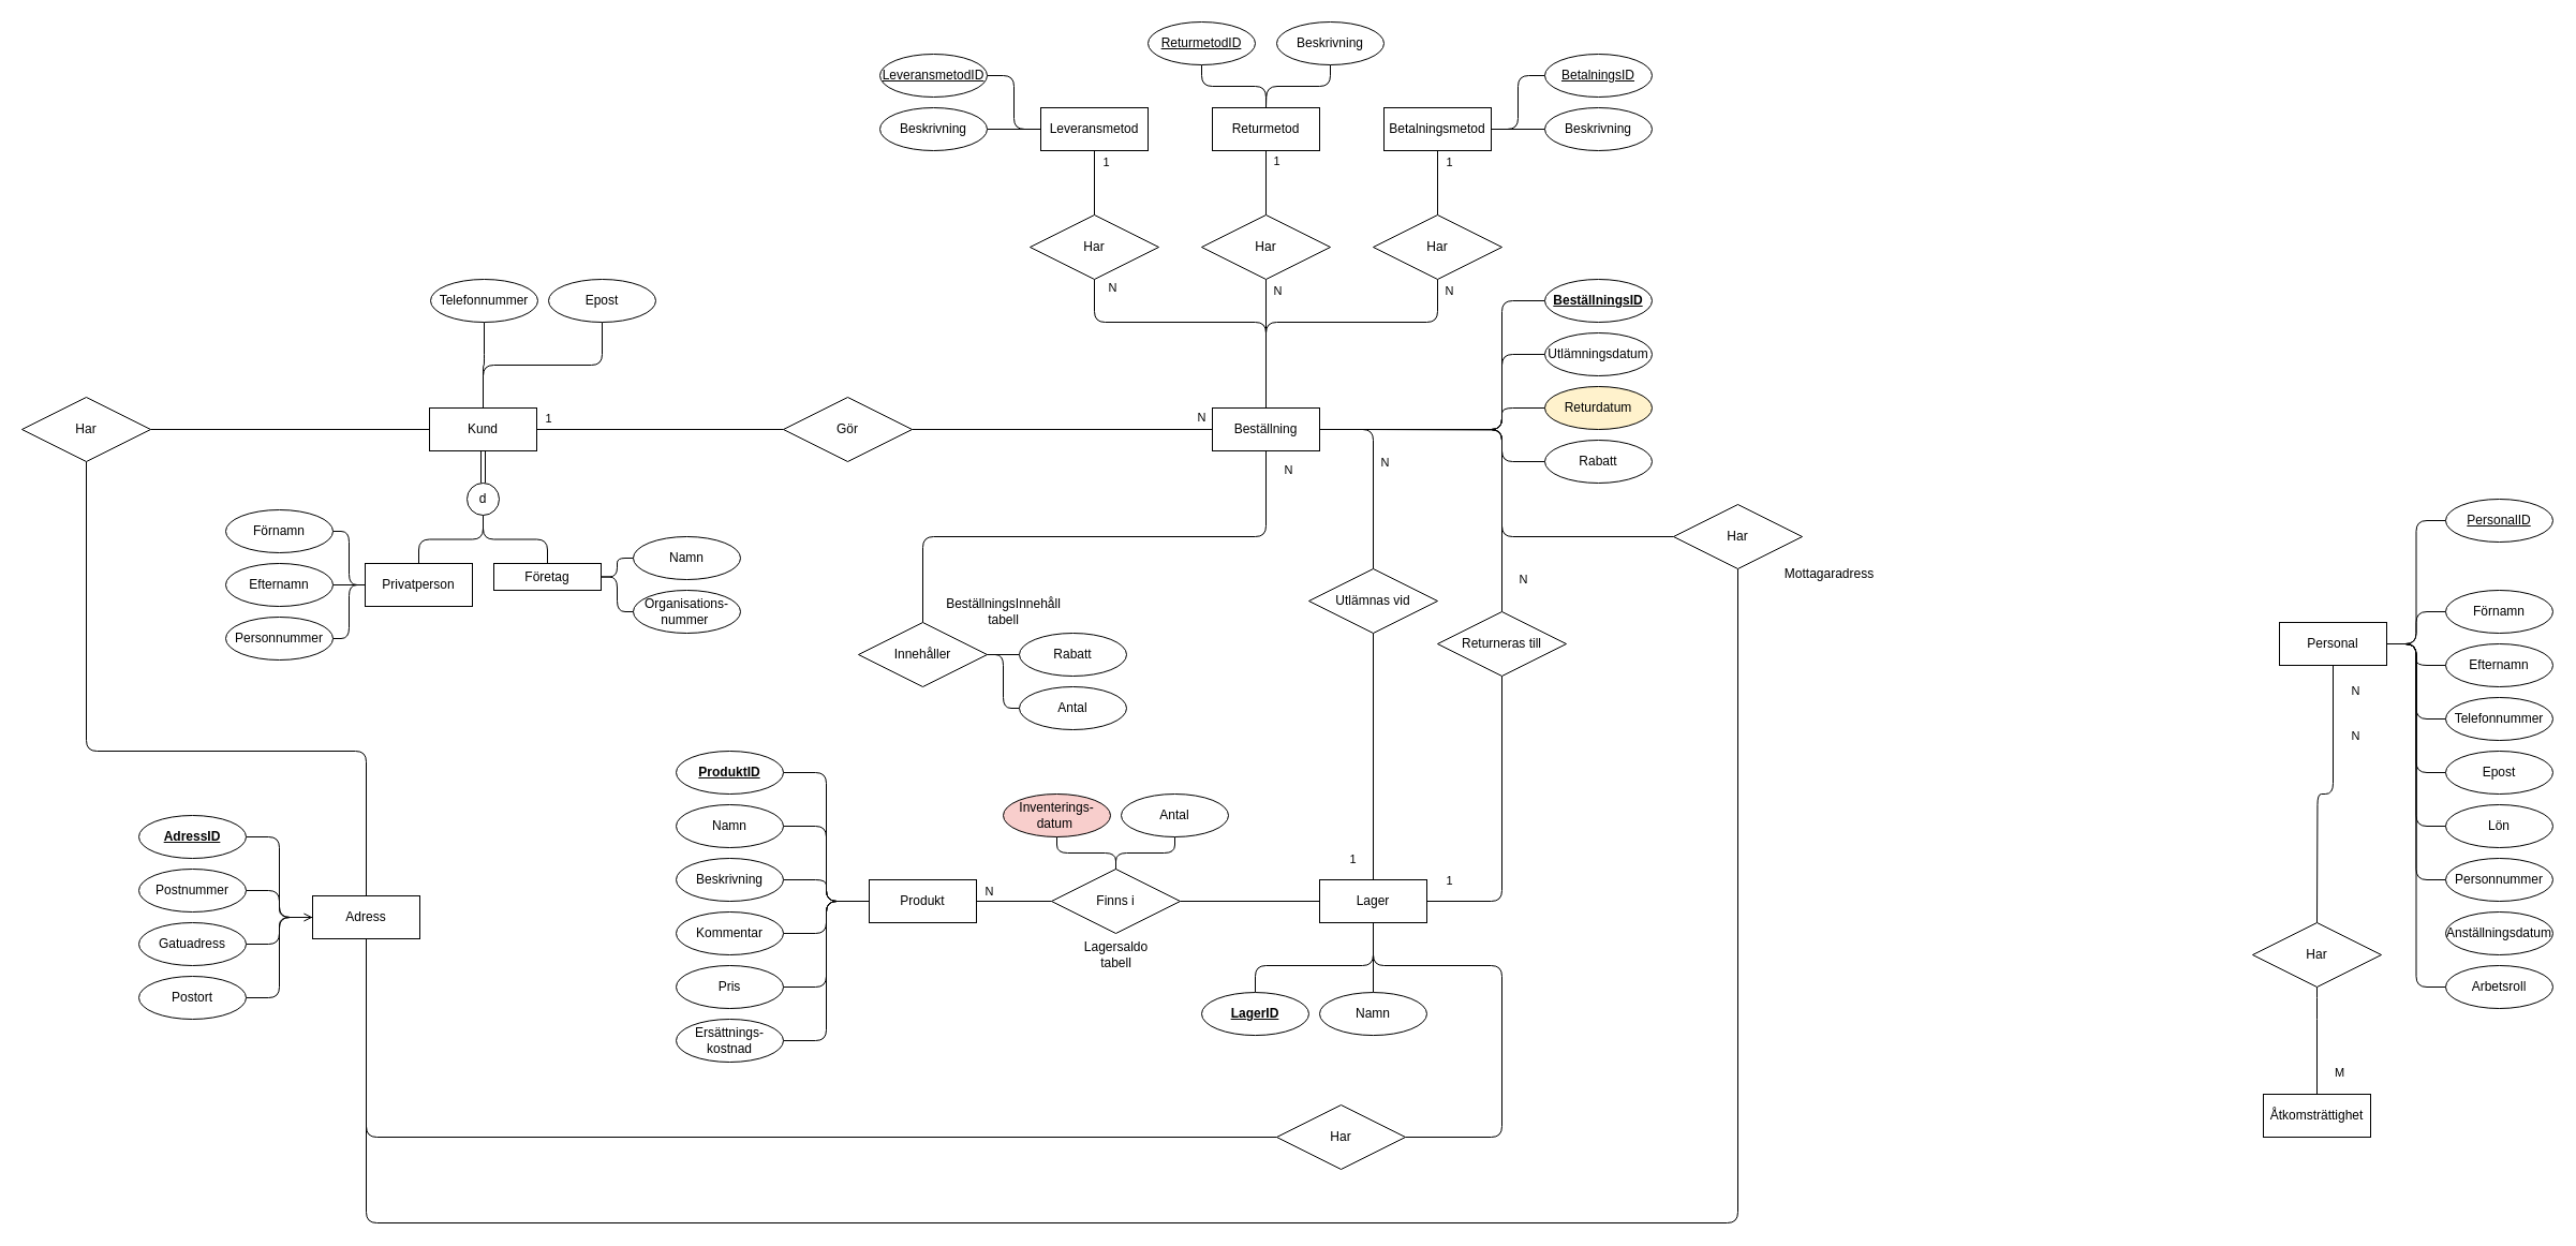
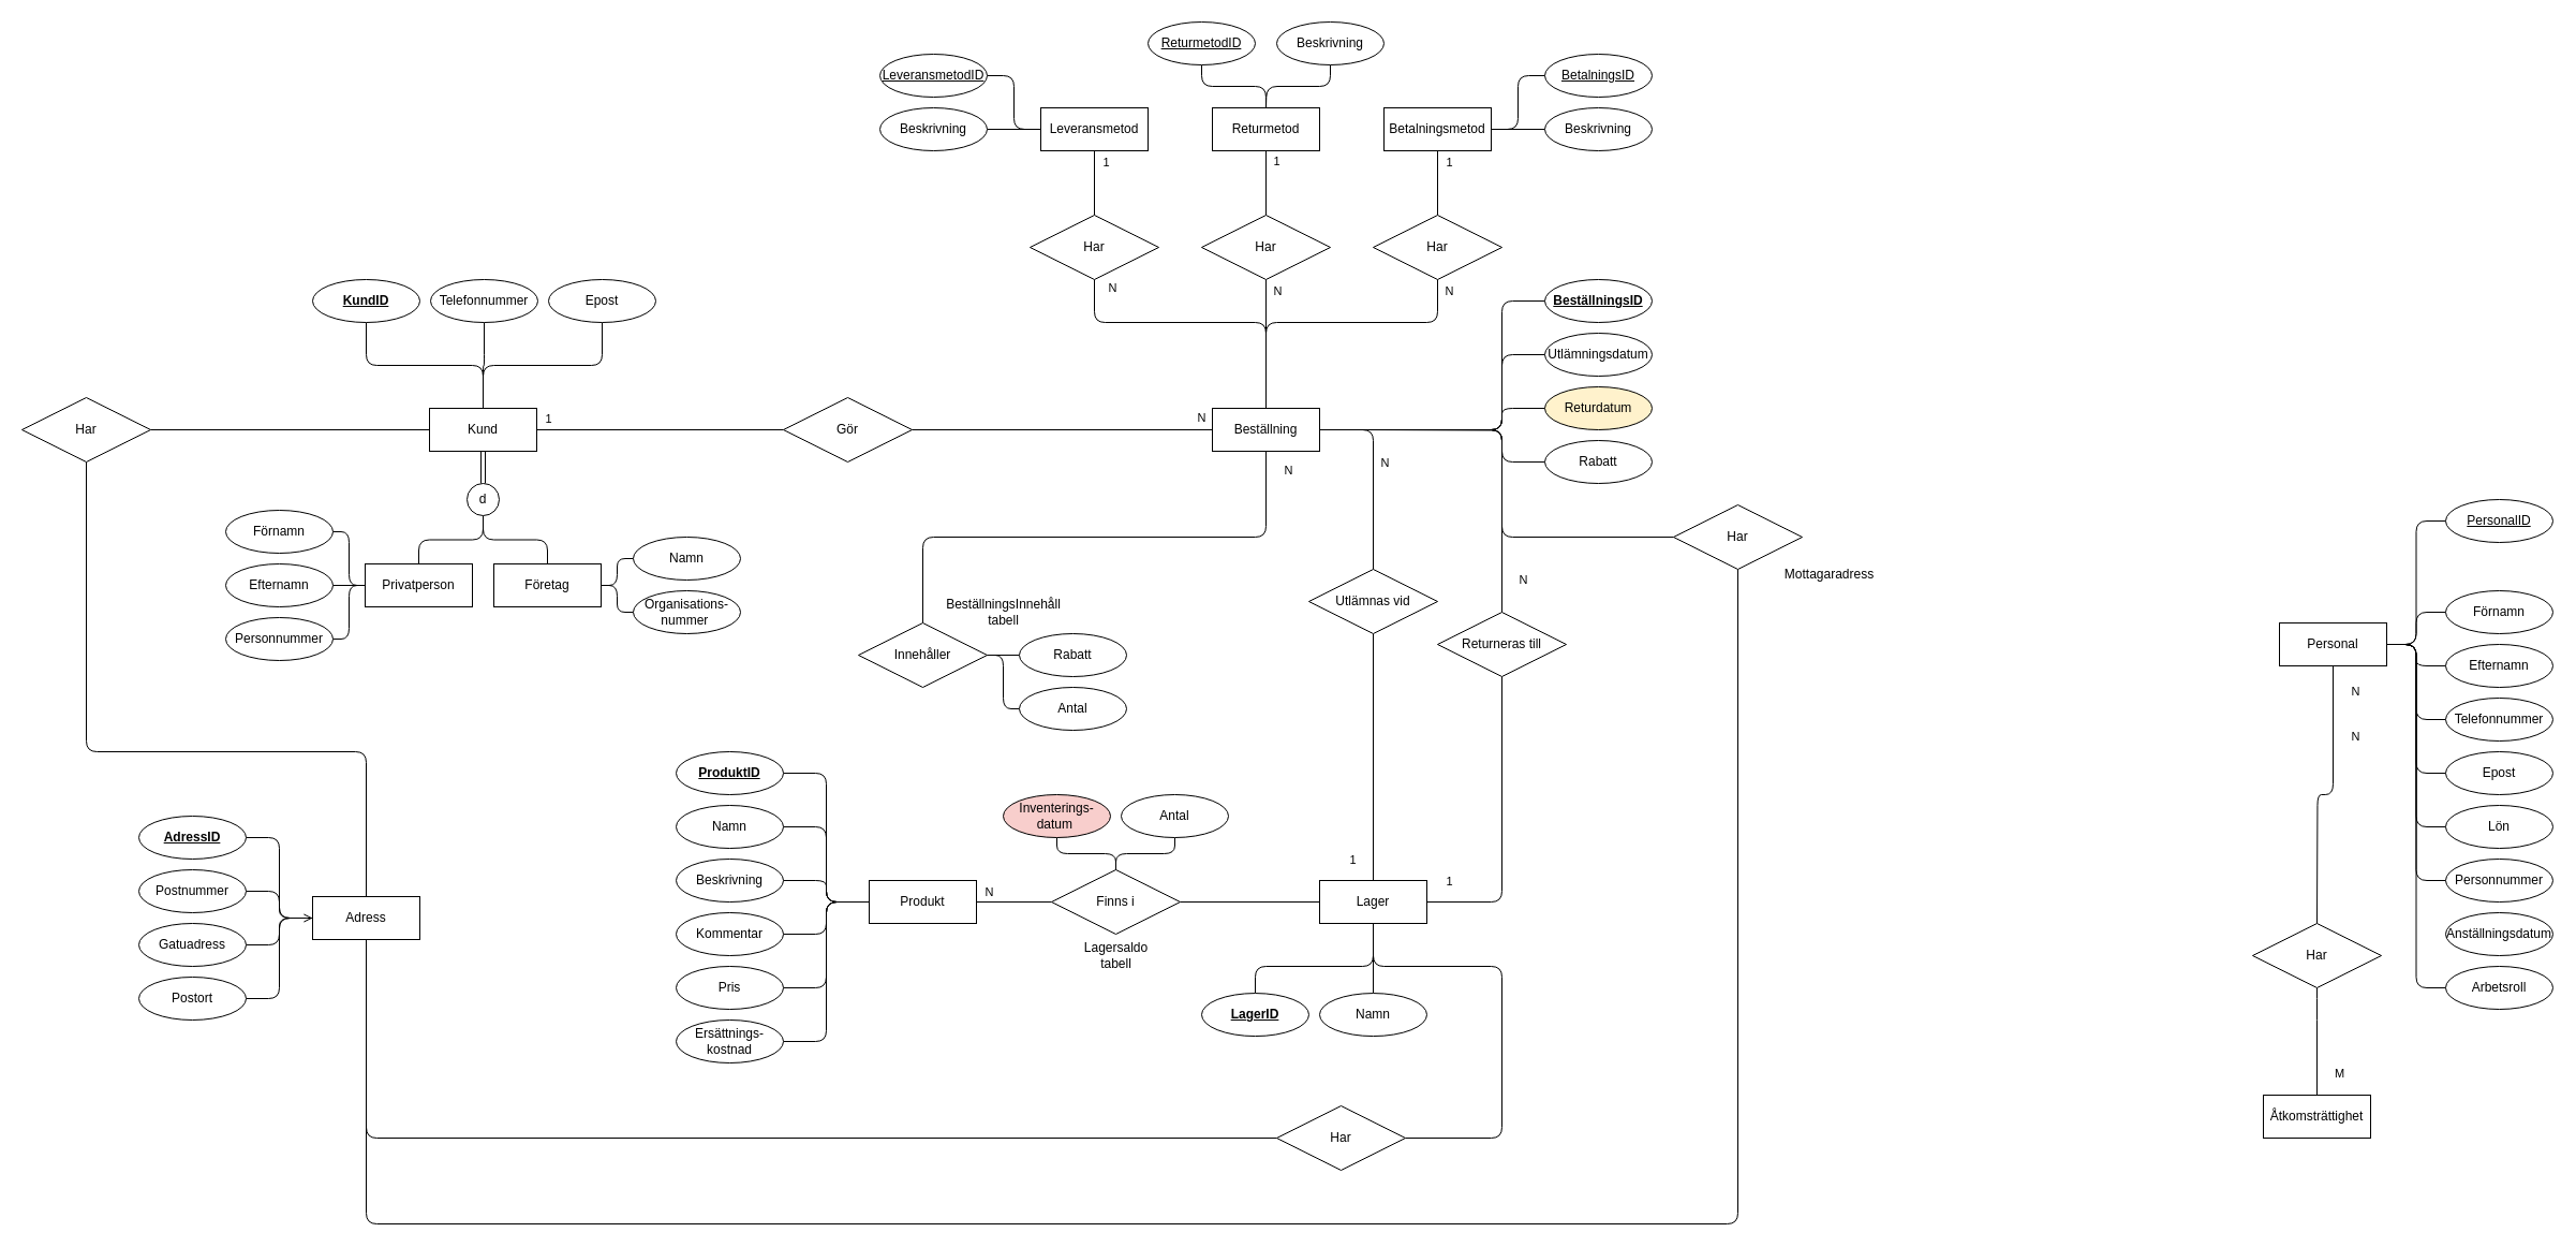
+ <mxCell id="11" value="KundID" style="ellipse;whiteSpace=wrap;html=1;align=center;fontStyle=5;" parent="1" vertex="1"><mxGeometry x="291" y="260" width="100" height="40" as="geometry" /></mxCell>
+ <mxCell id="5" style="edgeStyle=orthogonalEdgeStyle;html=1;entryX=0.5;entryY=1;entryDx=0;entryDy=0;endArrow=none;endFill=0;" parent="1" source="10" target="11" edge="1"><mxGeometry relative="1" as="geometry"><Array as="points"><mxPoint x="450" y="340" /><mxPoint x="341" y="340" /></Array></mxGeometry></mxCell>
- <mxCell id="108" value="Företag" style="whiteSpace=wrap;html=1;align=center;" parent="1" vertex="1"><mxGeometry x="460" y="525" width="100" height="25" as="geometry" /></mxCell>
+ <mxCell id="108" value="Företag" style="whiteSpace=wrap;html=1;align=center;" parent="1" vertex="1"><mxGeometry x="460" y="525" width="100" height="40" as="geometry" /></mxCell>
